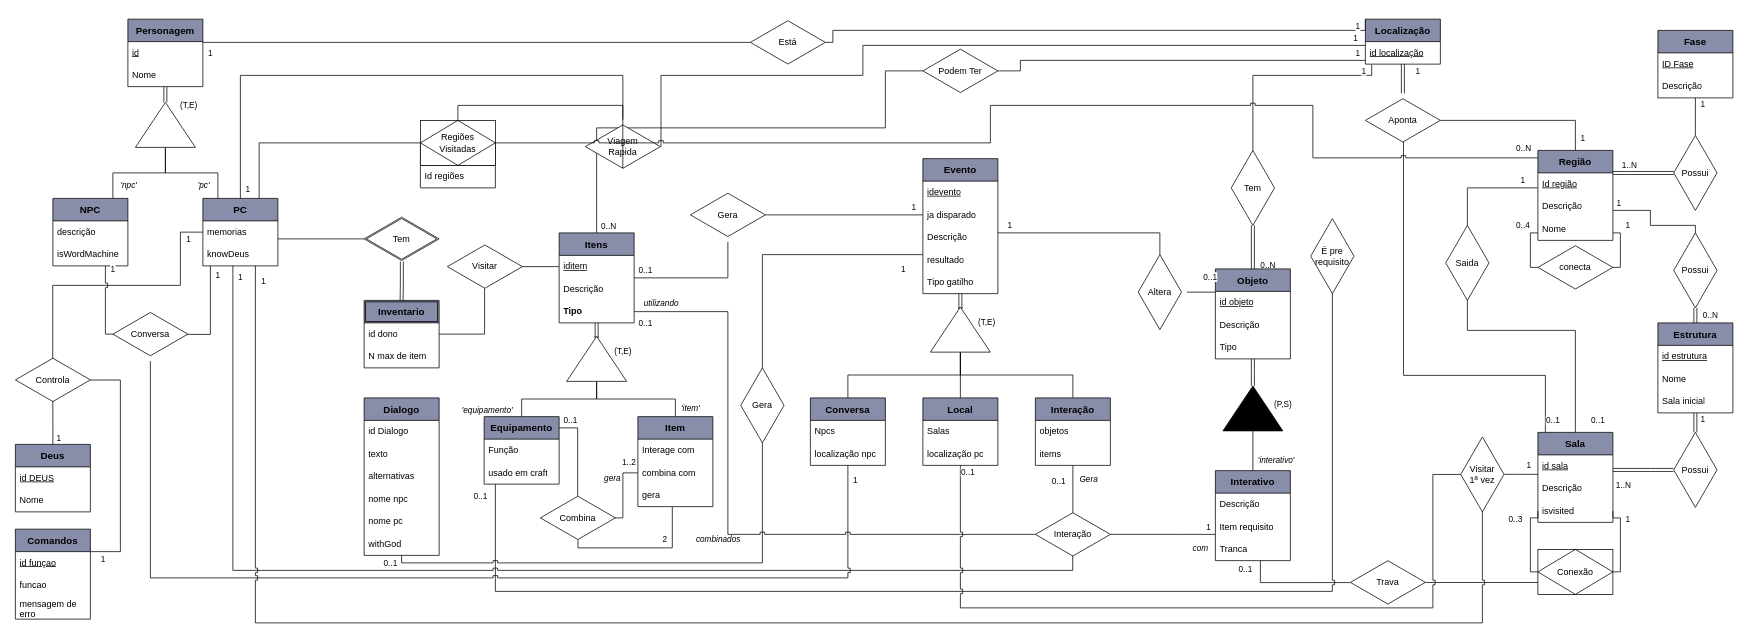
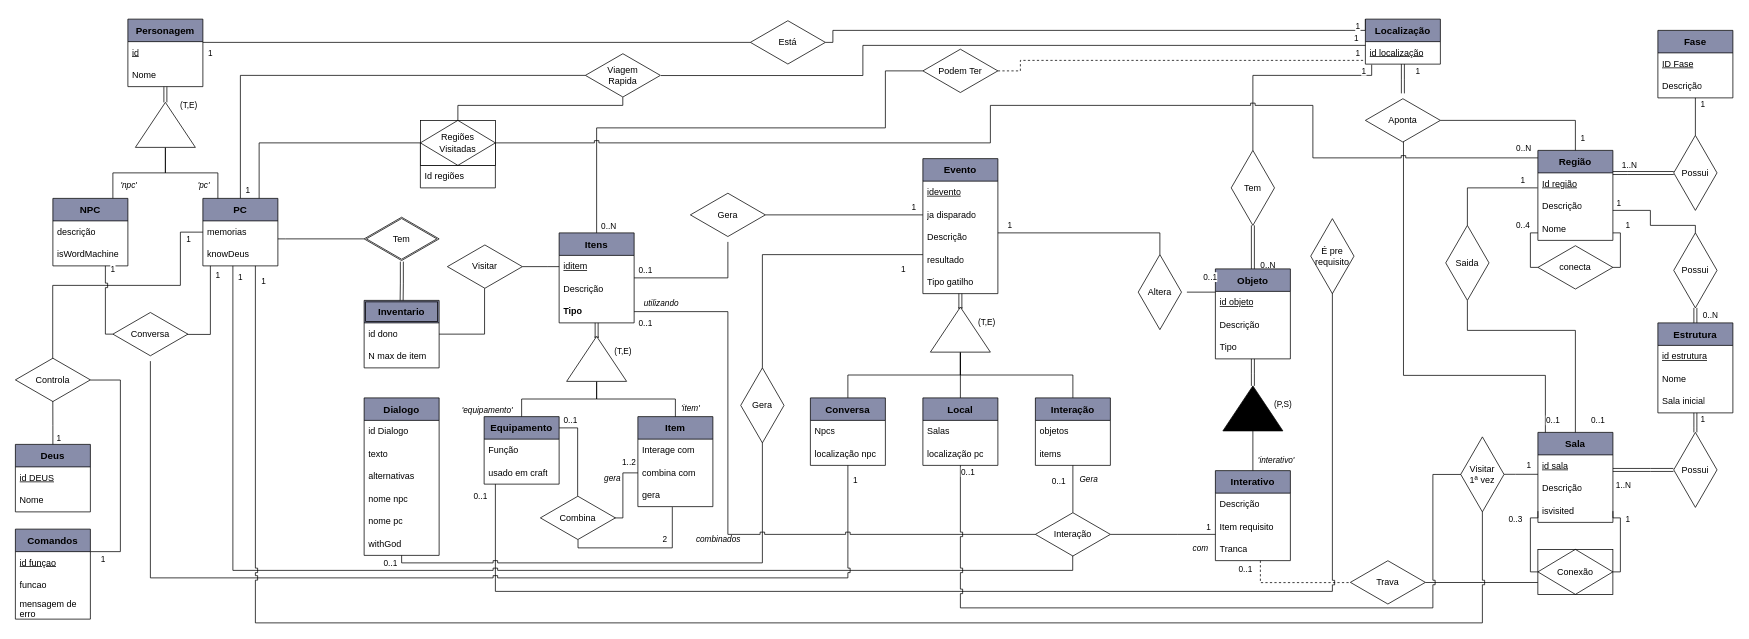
- <mxCell id="116" value="1" style="edgeStyle=orthogonalEdgeStyle;rounded=0;orthogonalLoop=1;jettySize=auto;html=1;endArrow=none;endFill=0;" parent="1" source="117" target="12" edge="1"><mxGeometry x="0.96" y="10" relative="1" as="geometry"><Array as="points"><mxPoint x="1360" y="94" /><mxPoint x="1360" y="80" /></Array><mxPoint as="offset" /></mxGeometry></mxCell>
+ <mxCell id="116" value="1" style="edgeStyle=orthogonalEdgeStyle;rounded=0;orthogonalLoop=1;jettySize=auto;html=1;endArrow=none;endFill=0;dashed=1;" parent="1" source="117" target="12" edge="1"><mxGeometry x="0.96" y="10" relative="1" as="geometry"><Array as="points"><mxPoint x="1360" y="94" /><mxPoint x="1360" y="80" /></Array><mxPoint as="offset" /></mxGeometry></mxCell>
- <mxCell id="103" value="Viagem&lt;br&gt;Rapida" style="html=1;whiteSpace=wrap;aspect=fixed;shape=isoRectangle;rounded=0;shadow=0;glass=0;strokeColor=default;align=center;verticalAlign=middle;fontFamily=Helvetica;fontSize=12;fontColor=default;startSize=30;fillColor=default;" parent="1" vertex="1"><mxGeometry x="780" y="159" width="100" height="72" as="geometry" /></mxCell>
+ <mxCell id="103" value="Viagem&lt;br&gt;Rapida" style="html=1;whiteSpace=wrap;aspect=fixed;shape=isoRectangle;rounded=0;shadow=0;glass=0;strokeColor=default;align=center;verticalAlign=middle;fontFamily=Helvetica;fontSize=12;fontColor=default;startSize=30;fillColor=default;" parent="1" vertex="1"><mxGeometry x="780" y="64" width="100" height="72" as="geometry" /></mxCell>
- <mxCell id="67" value="0..1" style="edgeStyle=orthogonalEdgeStyle;rounded=0;orthogonalLoop=1;jettySize=auto;html=1;endArrow=none;endFill=0;jumpStyle=sharp;entryX=1.003;entryY=0.496;entryDx=0;entryDy=0;entryPerimeter=0;" parent="1" source="68" target="122" edge="1"><mxGeometry x="-0.855" y="-20" relative="1" as="geometry"><Array as="points"><mxPoint x="1680" y="776" /></Array><mxPoint as="offset" /><mxPoint x="1820" y="776" as="targetPoint" /></mxGeometry></mxCell>
+ <mxCell id="67" value="0..1" style="edgeStyle=orthogonalEdgeStyle;rounded=0;orthogonalLoop=1;jettySize=auto;html=1;endArrow=none;endFill=0;jumpStyle=sharp;entryX=1.003;entryY=0.496;entryDx=0;entryDy=0;entryPerimeter=0;dashed=1;" parent="1" source="68" target="122" edge="1"><mxGeometry x="-0.855" y="-20" relative="1" as="geometry"><Array as="points"><mxPoint x="1680" y="776" /></Array><mxPoint as="offset" /><mxPoint x="1820" y="776" as="targetPoint" /></mxGeometry></mxCell>
